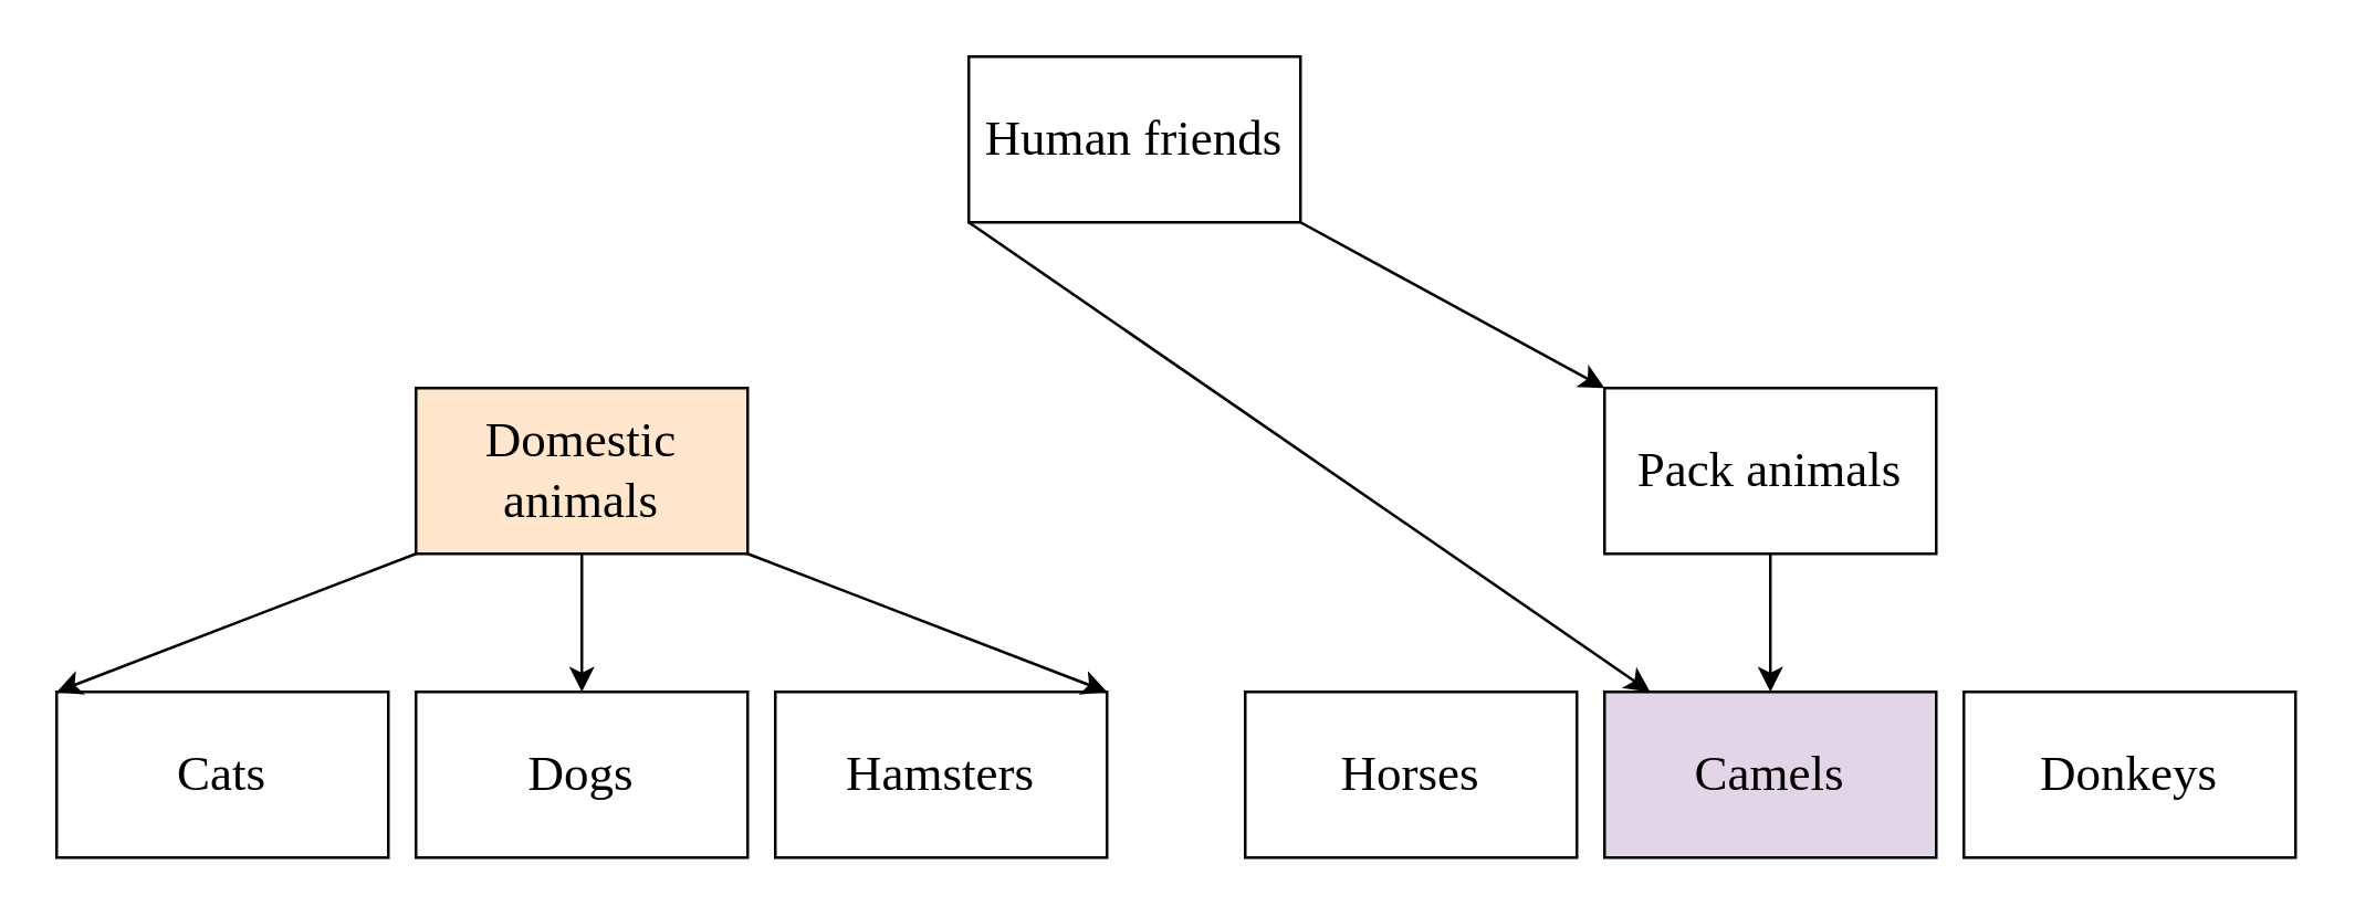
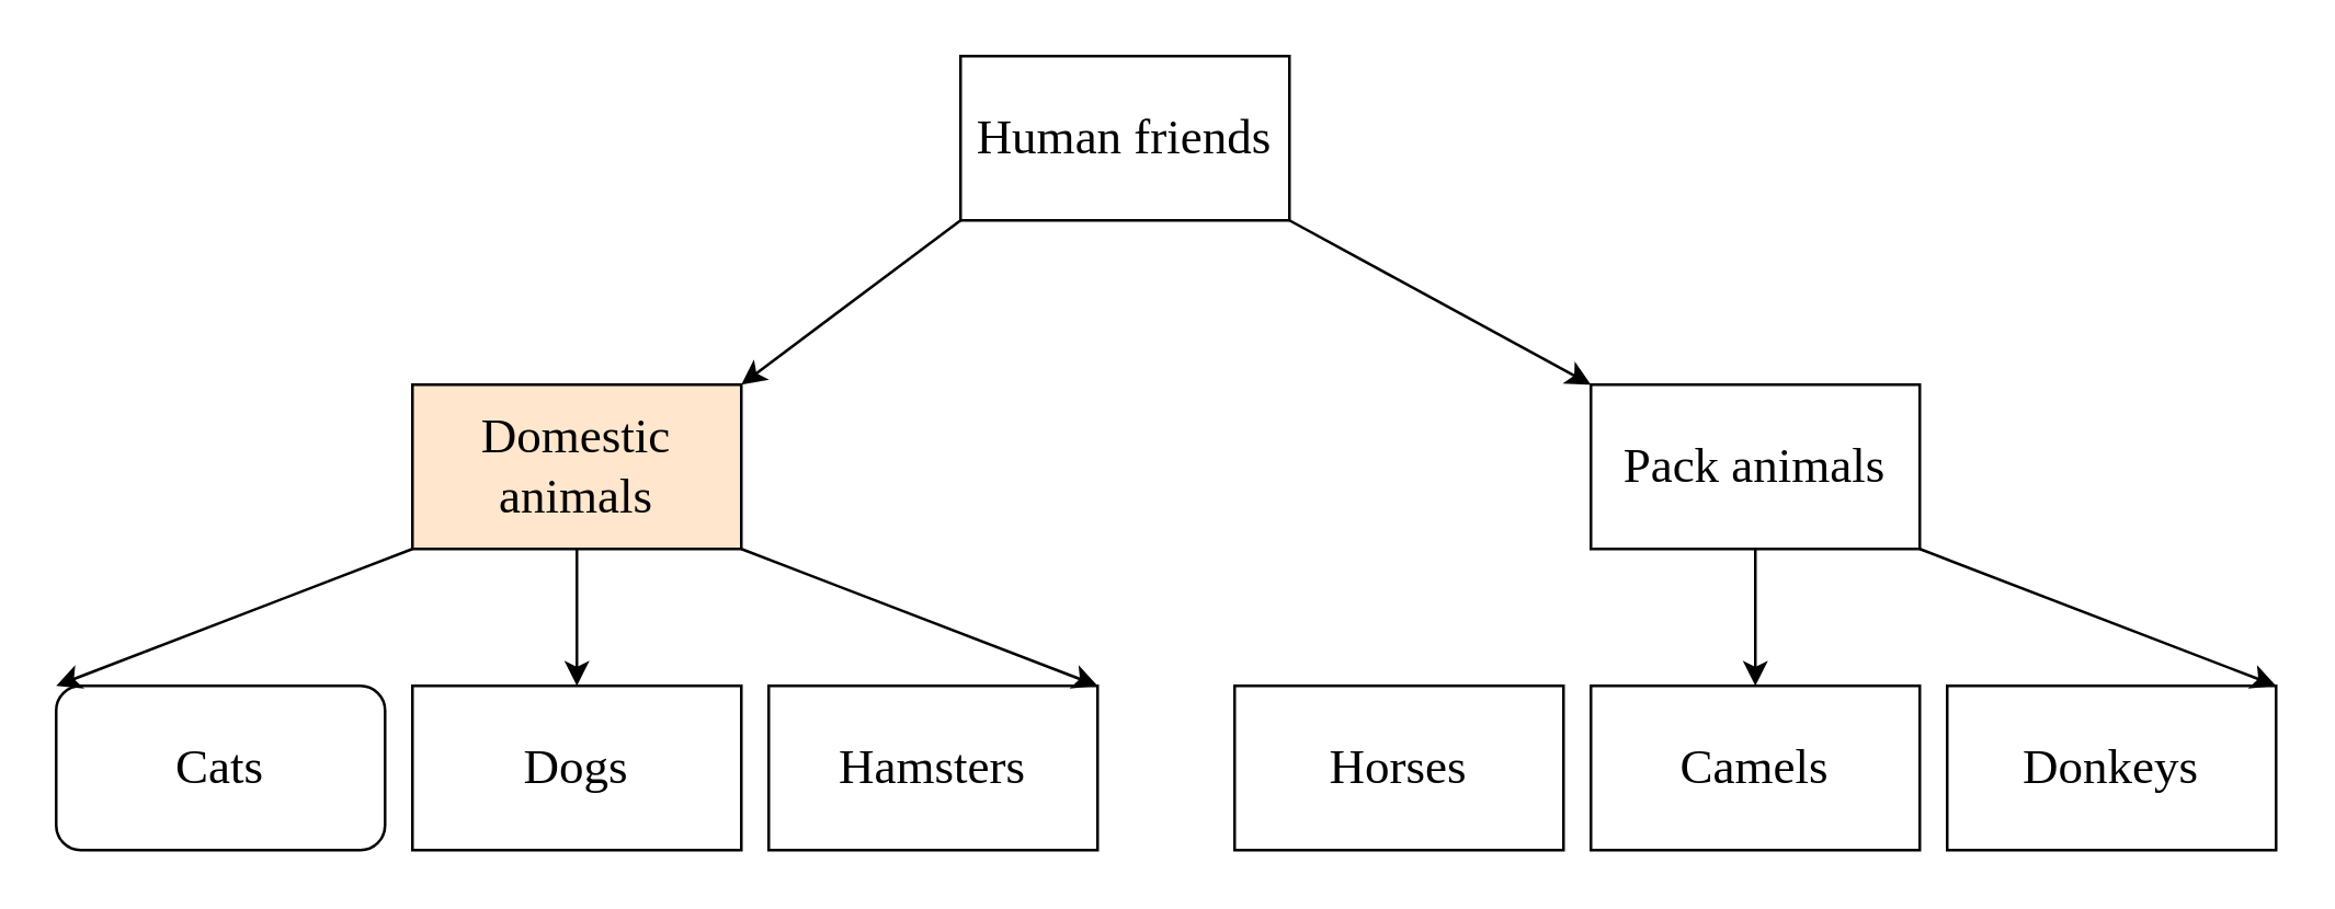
- <mxCell id="11" value="" style="endArrow=classic;html=1;rounded=0;exitX=0;exitY=1;exitDx=0;exitDy=0;" parent="1" source="2" target="9" edge="1"><mxGeometry width="50" height="50" relative="1" as="geometry"><mxPoint x="330" y="100" as="sourcePoint" /><mxPoint x="370" y="170" as="targetPoint" /></mxGeometry></mxCell>
+ <mxCell id="11" value="" style="endArrow=classic;html=1;rounded=0;exitX=0;exitY=1;exitDx=0;exitDy=0;entryX=1;entryY=0;entryDx=0;entryDy=0;" parent="1" source="2" target="3" edge="1"><mxGeometry width="50" height="50" relative="1" as="geometry"><mxPoint x="330" y="100" as="sourcePoint" /><mxPoint x="370" y="170" as="targetPoint" /></mxGeometry></mxCell>
+ <mxCell id="15" value="" style="endArrow=classic;html=1;rounded=0;entryX=1;entryY=0;entryDx=0;entryDy=0;exitX=1;exitY=1;exitDx=0;exitDy=0;" parent="1" source="4" target="8" edge="1"><mxGeometry width="50" height="50" relative="1" as="geometry"><mxPoint x="700" y="145" as="sourcePoint" /><mxPoint x="650" y="215" as="targetPoint" /></mxGeometry></mxCell>
- <mxCell id="5" value="&lt;font style=&quot;font-size: 18px;&quot; face=&quot;Times New Roman&quot;&gt;Cats&lt;/font&gt;" style="rounded=0;whiteSpace=wrap;html=1;" parent="1" vertex="1"><mxGeometry x="20" y="250" width="120" height="60" as="geometry" /></mxCell>
+ <mxCell id="5" value="&lt;font style=&quot;font-size: 18px;&quot; face=&quot;Times New Roman&quot;&gt;Cats&lt;/font&gt;" style="whiteSpace=wrap;html=1;rounded=1;" parent="1" vertex="1"><mxGeometry x="20" y="250" width="120" height="60" as="geometry" /></mxCell>
- <mxCell id="9" value="&lt;font style=&quot;font-size: 18px;&quot; face=&quot;Times New Roman&quot;&gt;Camels&lt;/font&gt;" style="rounded=0;whiteSpace=wrap;html=1;fillColor=#e1d5e7;" parent="1" vertex="1"><mxGeometry x="580" y="250" width="120" height="60" as="geometry" /></mxCell>
+ <mxCell id="9" value="&lt;font style=&quot;font-size: 18px;&quot; face=&quot;Times New Roman&quot;&gt;Camels&lt;/font&gt;" style="rounded=0;whiteSpace=wrap;html=1;" parent="1" vertex="1"><mxGeometry x="580" y="250" width="120" height="60" as="geometry" /></mxCell>
